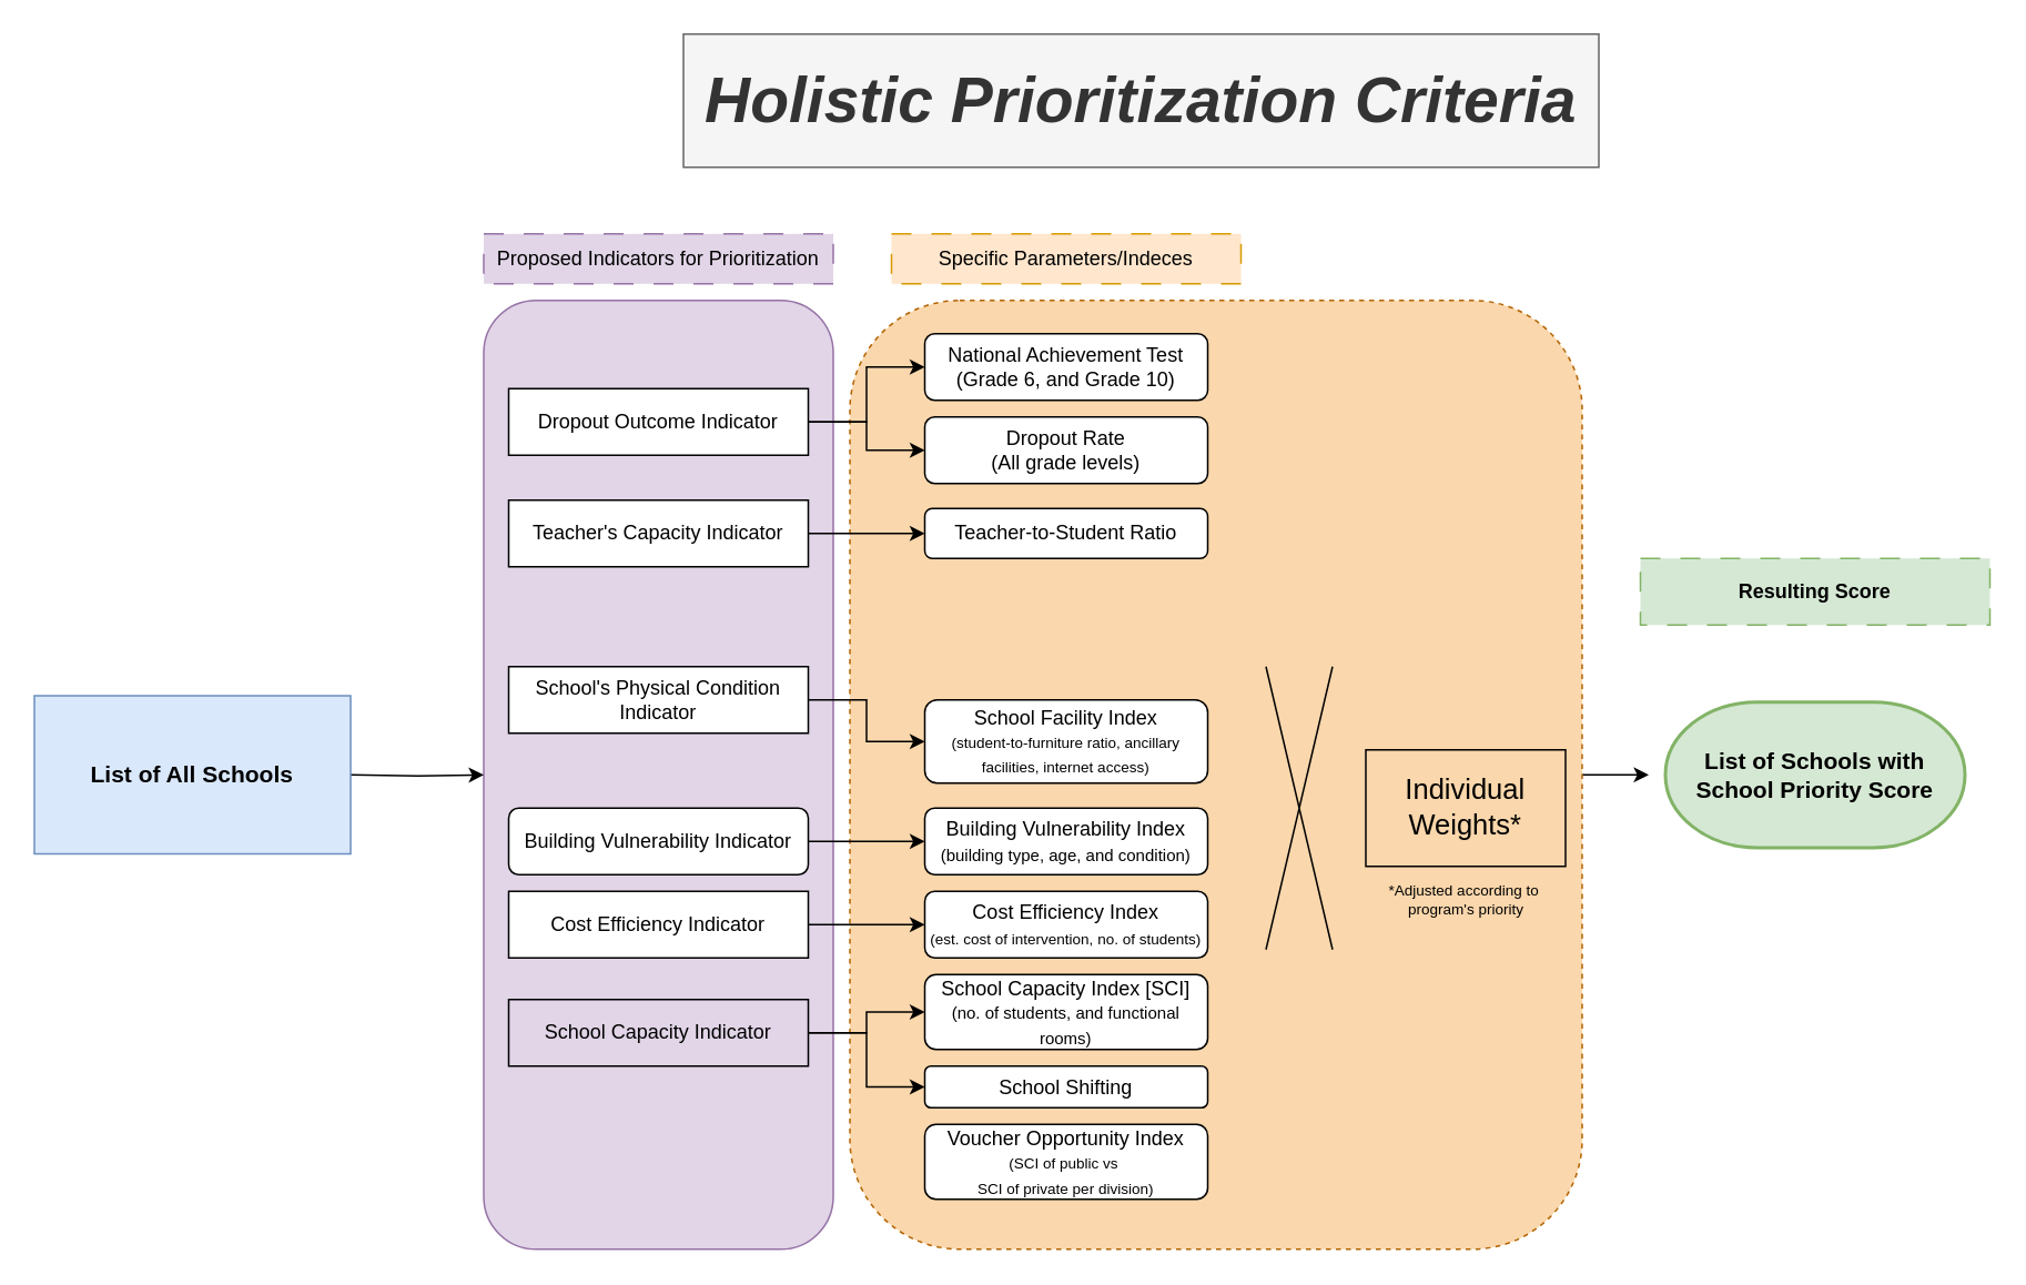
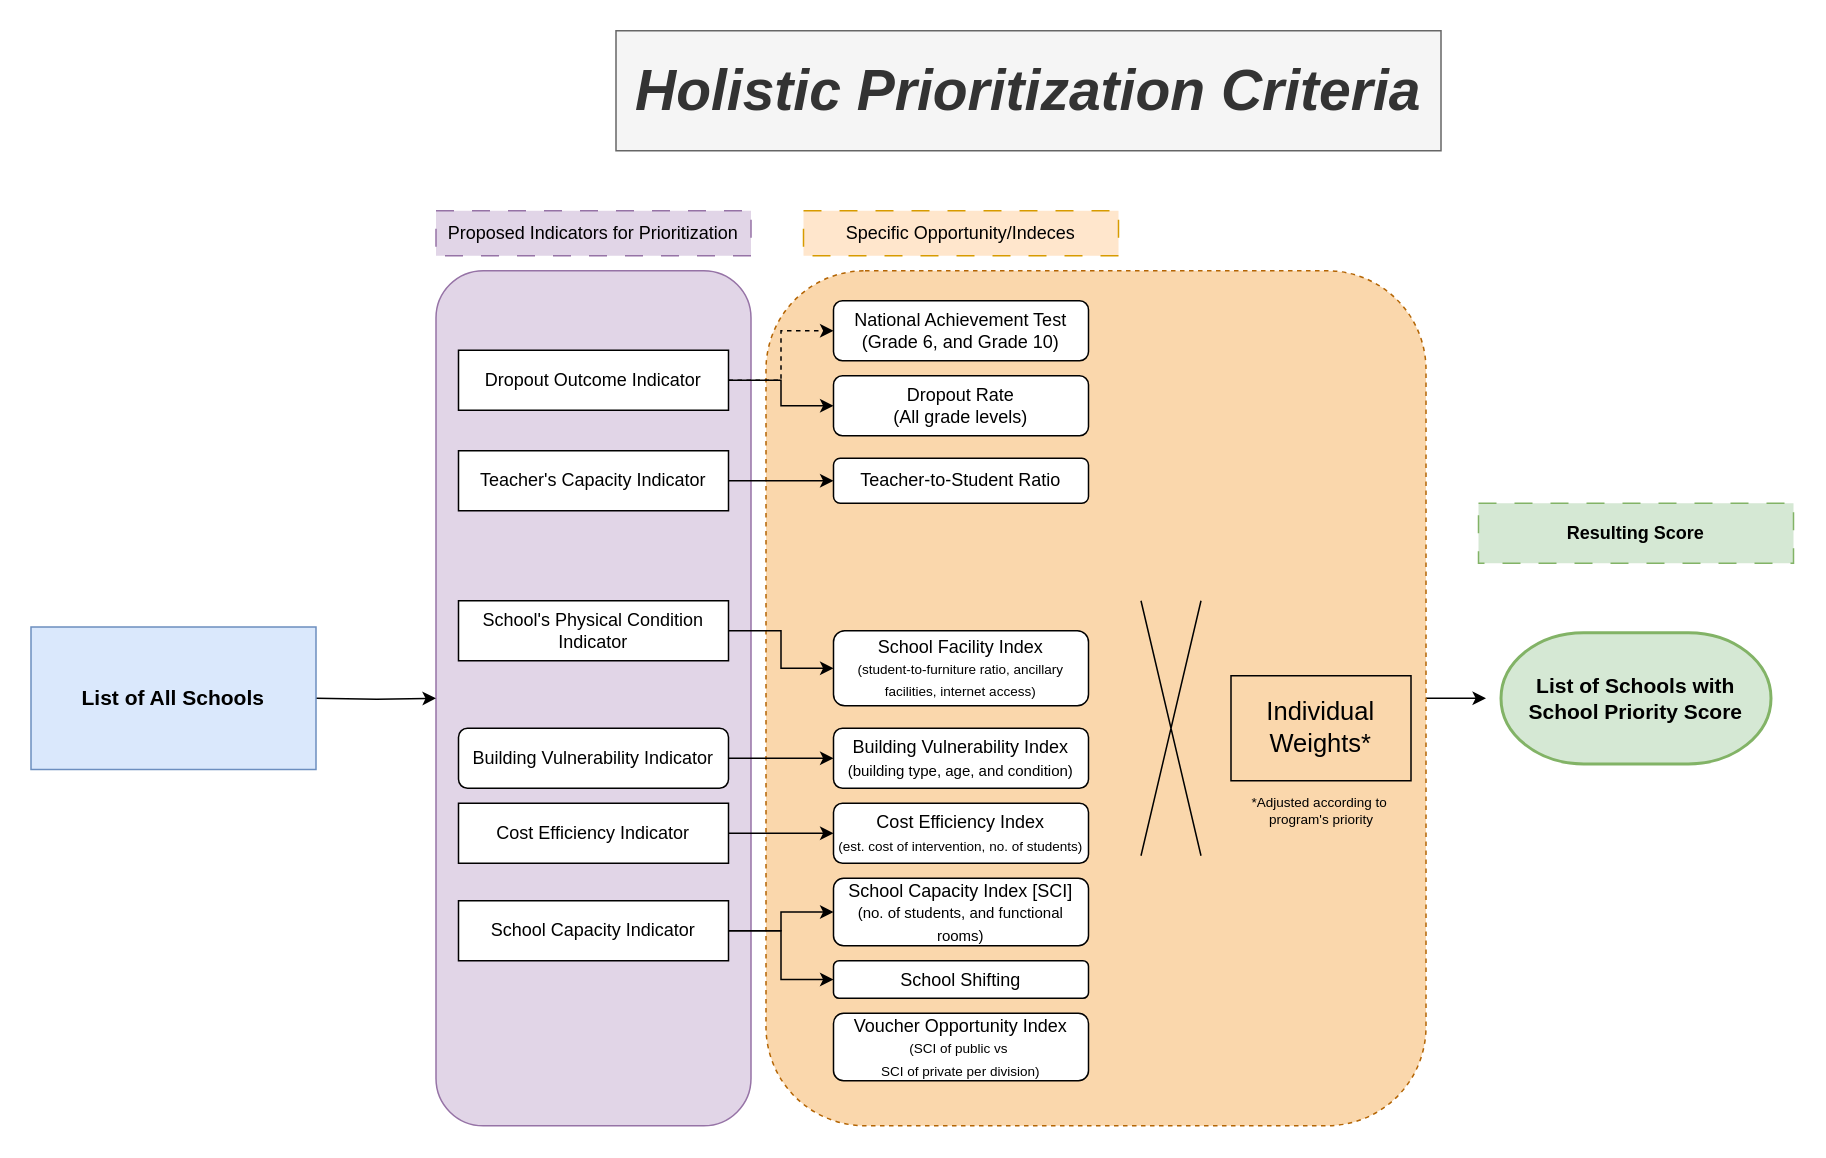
- <mxCell id="29" value="Specific Parameters/Indeces" style="text;html=1;align=center;verticalAlign=middle;whiteSpace=wrap;rounded=0;dashed=1;dashPattern=12 12;strokeColor=#d79b00;fillColor=#ffe6cc;" parent="1" vertex="1"><mxGeometry x="535" y="140" width="210" height="30" as="geometry" /></mxCell>
+ <mxCell id="29" value="Specific Opportunity/Indeces" style="text;html=1;align=center;verticalAlign=middle;whiteSpace=wrap;rounded=0;dashed=1;dashPattern=12 12;strokeColor=#d79b00;fillColor=#ffe6cc;" parent="1" vertex="1"><mxGeometry x="535" y="140" width="210" height="30" as="geometry" /></mxCell>
- <mxCell id="6" style="edgeStyle=orthogonalEdgeStyle;rounded=0;orthogonalLoop=1;jettySize=auto;html=1;entryX=0;entryY=0.5;entryDx=0;entryDy=0;" edge="1" parent="1" source="8" target="20"><mxGeometry relative="1" as="geometry" /></mxCell>
+ <mxCell id="6" style="edgeStyle=orthogonalEdgeStyle;rounded=0;orthogonalLoop=1;jettySize=auto;html=1;entryX=0;entryY=0.5;entryDx=0;entryDy=0;dashed=1;" edge="1" parent="1" source="8" target="20"><mxGeometry relative="1" as="geometry" /></mxCell>
- <mxCell id="19" value="School Capacity Indicator" style="rounded=0;whiteSpace=wrap;html=1;glass=0;fontStyle=0;spacing=5;fillColor=#e1d5e7;" parent="1" vertex="1"><mxGeometry x="305" y="600" width="180" height="40" as="geometry" /></mxCell>
+ <mxCell id="19" value="School Capacity Indicator" style="rounded=0;whiteSpace=wrap;html=1;glass=0;fontStyle=0;spacing=5;" parent="1" vertex="1"><mxGeometry x="305" y="600" width="180" height="40" as="geometry" /></mxCell>
